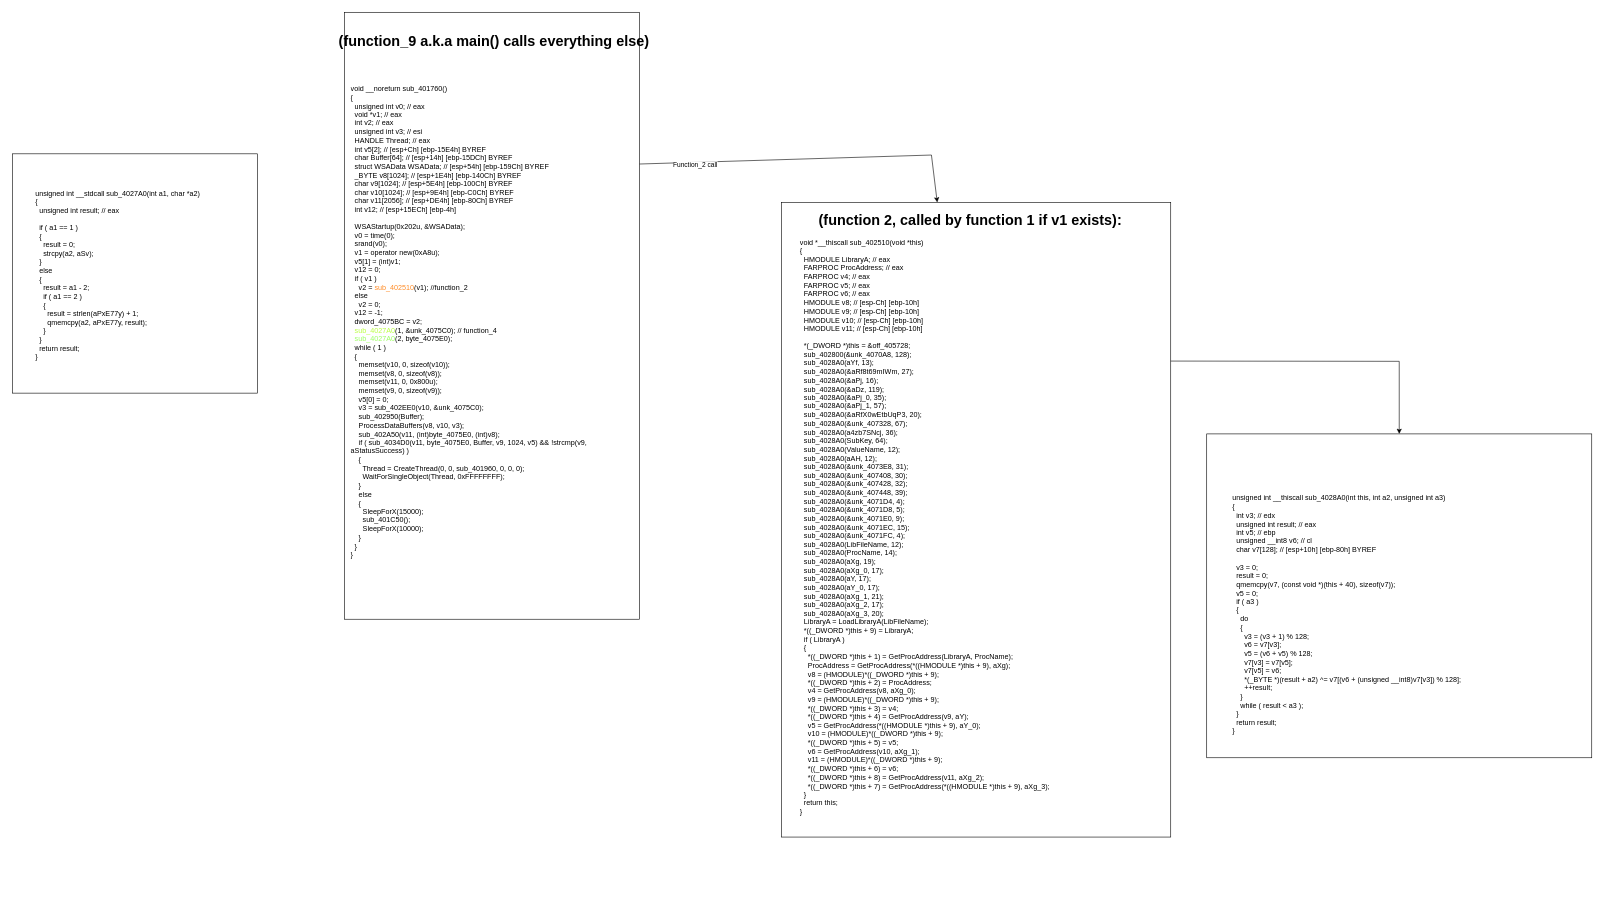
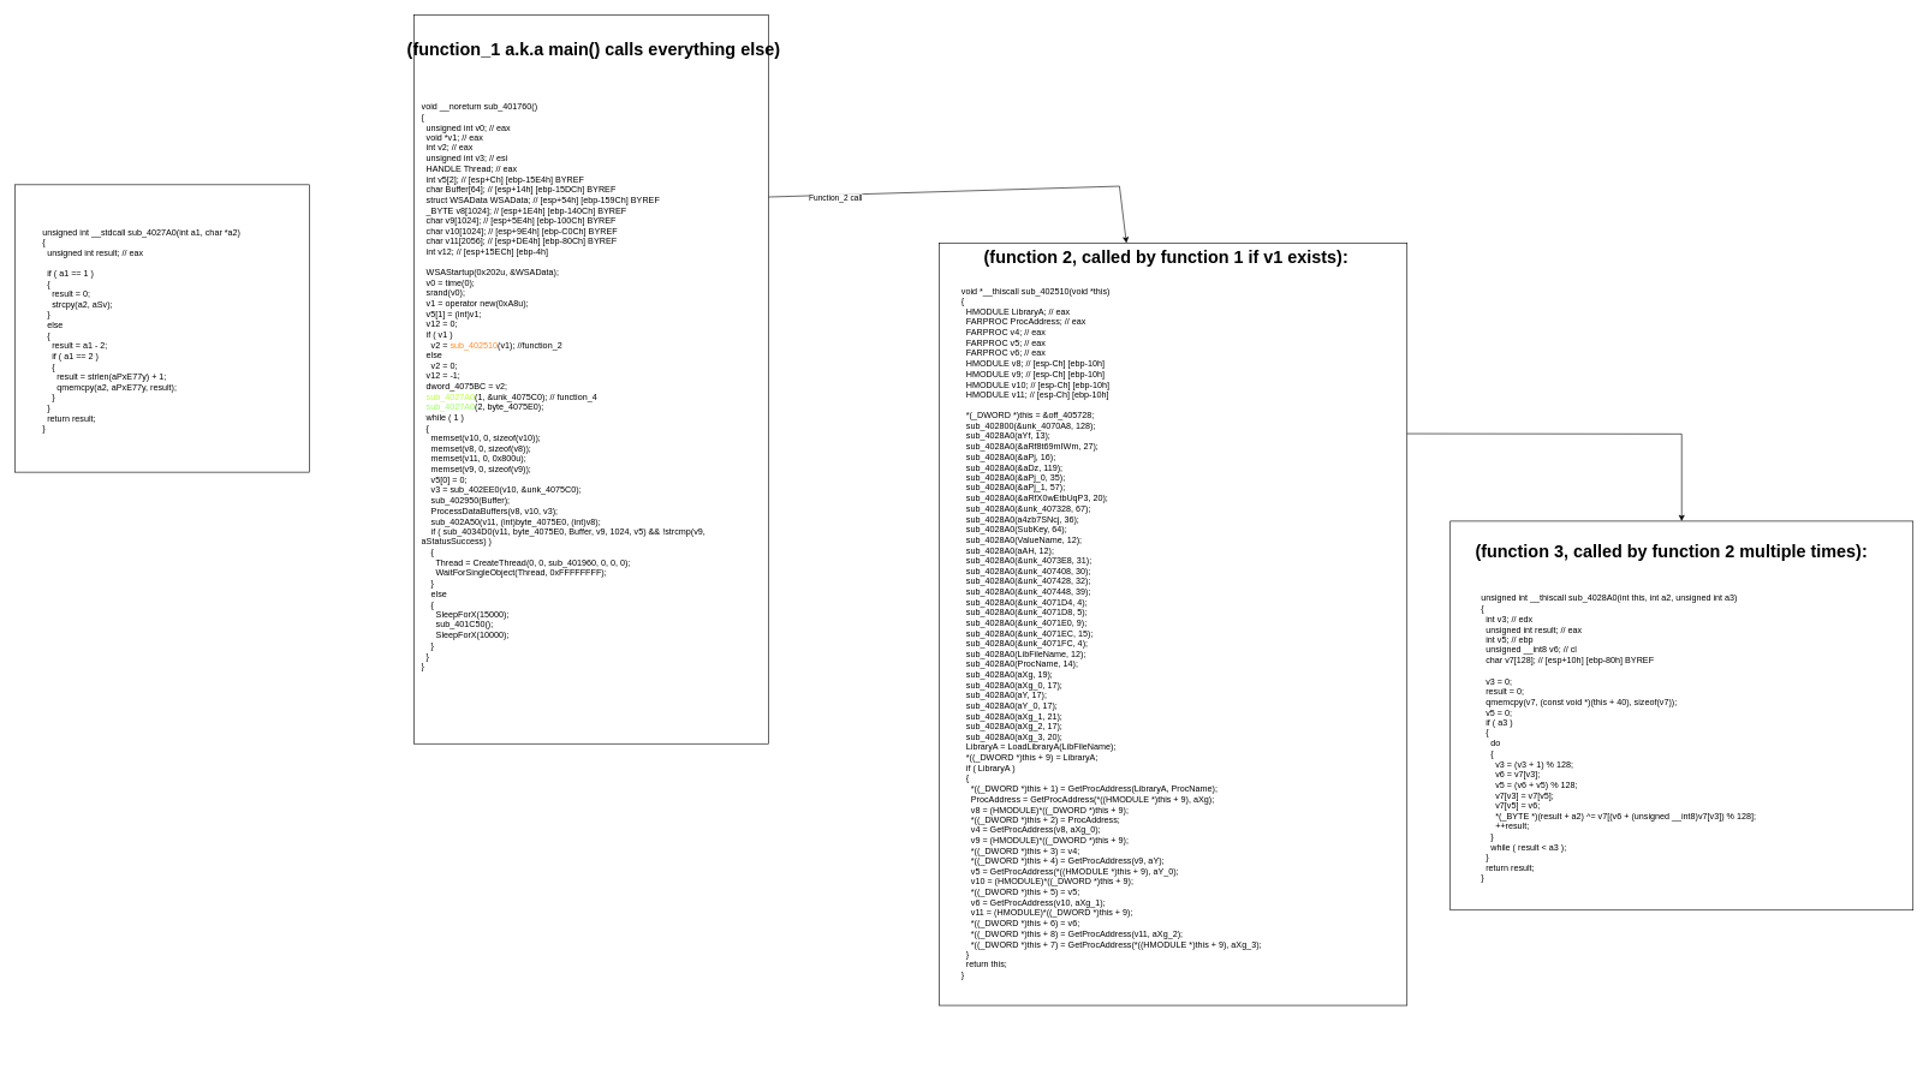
- <mxCell id="13" value="&lt;h1&gt;(function_9 a.k.a main() calls everything else)&lt;br&gt;&lt;/h1&gt;" style="text;whiteSpace=wrap;html=1;" vertex="1" parent="10"><mxGeometry x="-11" y="12" width="631" height="120" as="geometry" /></mxCell>
+ <mxCell id="13" value="&lt;h1&gt;(function_1 a.k.a main() calls everything else)&lt;br&gt;&lt;/h1&gt;" style="text;whiteSpace=wrap;html=1;" vertex="1" parent="10"><mxGeometry x="-11" y="12" width="631" height="120" as="geometry" /></mxCell>
- <mxCell id="7" value="&lt;h1&gt;&lt;b&gt;(function 2, called by function 1 if v1 exists):&lt;/b&gt;&lt;/h1&gt;" style="text;html=1;align=center;verticalAlign=middle;whiteSpace=wrap;rounded=0;" vertex="1" parent="4"><mxGeometry x="12" y="15" width="606" height="30" as="geometry" /></mxCell>
+ <mxCell id="7" value="&lt;h1&gt;&lt;b&gt;(function 2, called by function 1 if v1 exists):&lt;/b&gt;&lt;/h1&gt;" style="text;html=1;align=center;verticalAlign=middle;whiteSpace=wrap;rounded=0;" vertex="1" parent="4"><mxGeometry x="12" y="5" width="606" height="30" as="geometry" /></mxCell>
+ <mxCell id="15" value="&lt;h1&gt;(function 3, called by function 2 multiple times):&lt;/h1&gt;" style="text;html=1;align=center;verticalAlign=middle;whiteSpace=wrap;rounded=0;" vertex="1" parent="1"><mxGeometry x="2015" y="750" width="606" height="30" as="geometry" /></mxCell>
